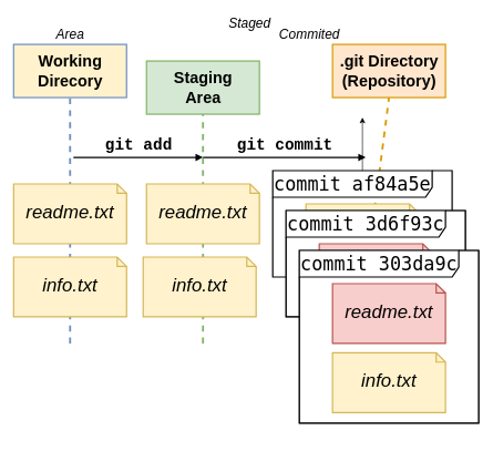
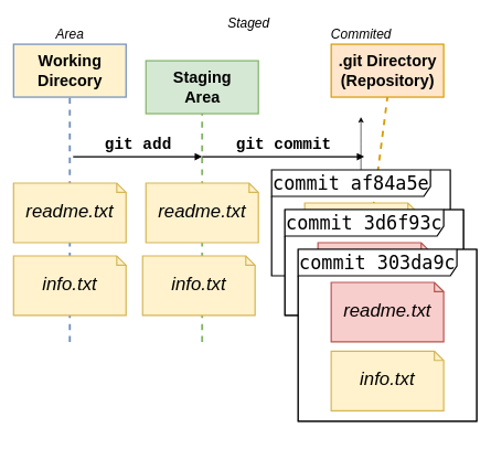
- <mxCell id="5" value="&lt;i style=&quot;font-size: 20px;&quot;&gt;Commited&lt;/i&gt;&lt;br style=&quot;font-size: 20px;&quot;&gt;" style="text;html=1;resizable=0;points=[];autosize=1;align=center;verticalAlign=top;spacingTop=-4;fontSize=20;" parent="1" vertex="1"><mxGeometry x="430" y="36" width="70" height="20" as="geometry" /></mxCell>
+ <mxCell id="5" value="&lt;i style=&quot;font-size: 20px;&quot;&gt;Commited&lt;/i&gt;&lt;br style=&quot;font-size: 20px;&quot;&gt;" style="text;html=1;resizable=0;points=[];autosize=1;align=center;verticalAlign=top;spacingTop=-4;fontSize=20;" parent="1" vertex="1"><mxGeometry x="510" y="36" width="70" height="20" as="geometry" /></mxCell>
